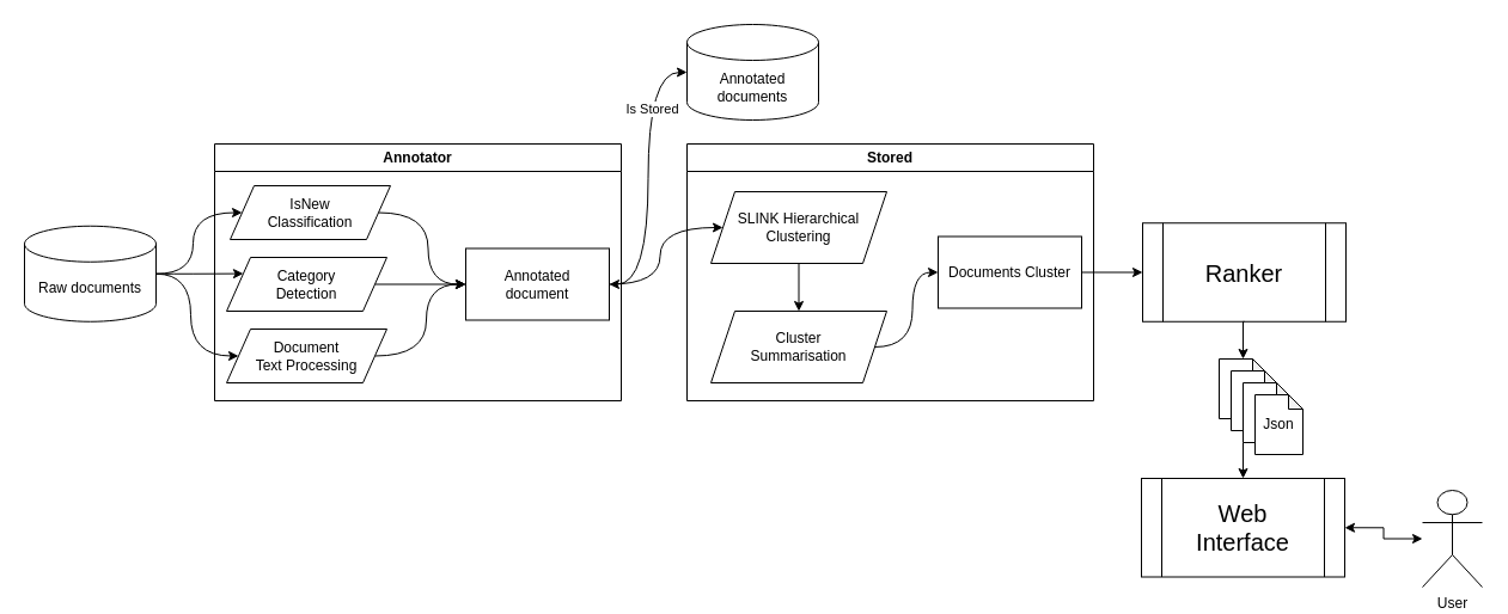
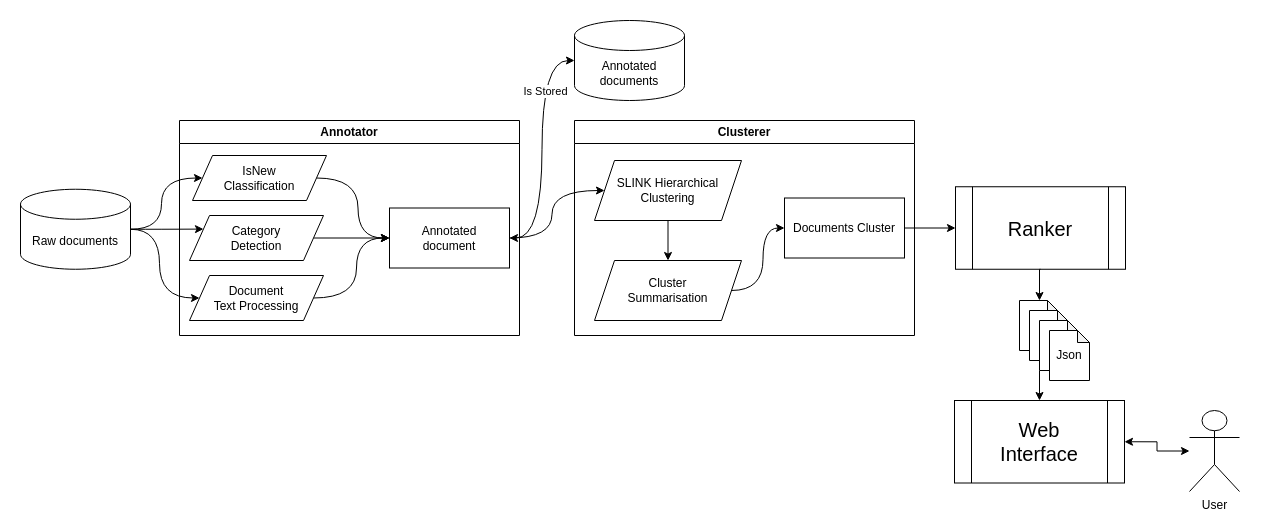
- <mxCell id="17" value="Stored" style="swimlane;whiteSpace=wrap;html=1;startSize=23;" parent="1" vertex="1"><mxGeometry x="574" y="120" width="340" height="215" as="geometry"><mxRectangle x="775" y="370" width="90" height="30" as="alternateBounds" /></mxGeometry></mxCell>
+ <mxCell id="17" value="Clusterer" style="swimlane;whiteSpace=wrap;html=1;startSize=23;" parent="1" vertex="1"><mxGeometry x="574" y="120" width="340" height="215" as="geometry"><mxRectangle x="775" y="370" width="90" height="30" as="alternateBounds" /></mxGeometry></mxCell>
